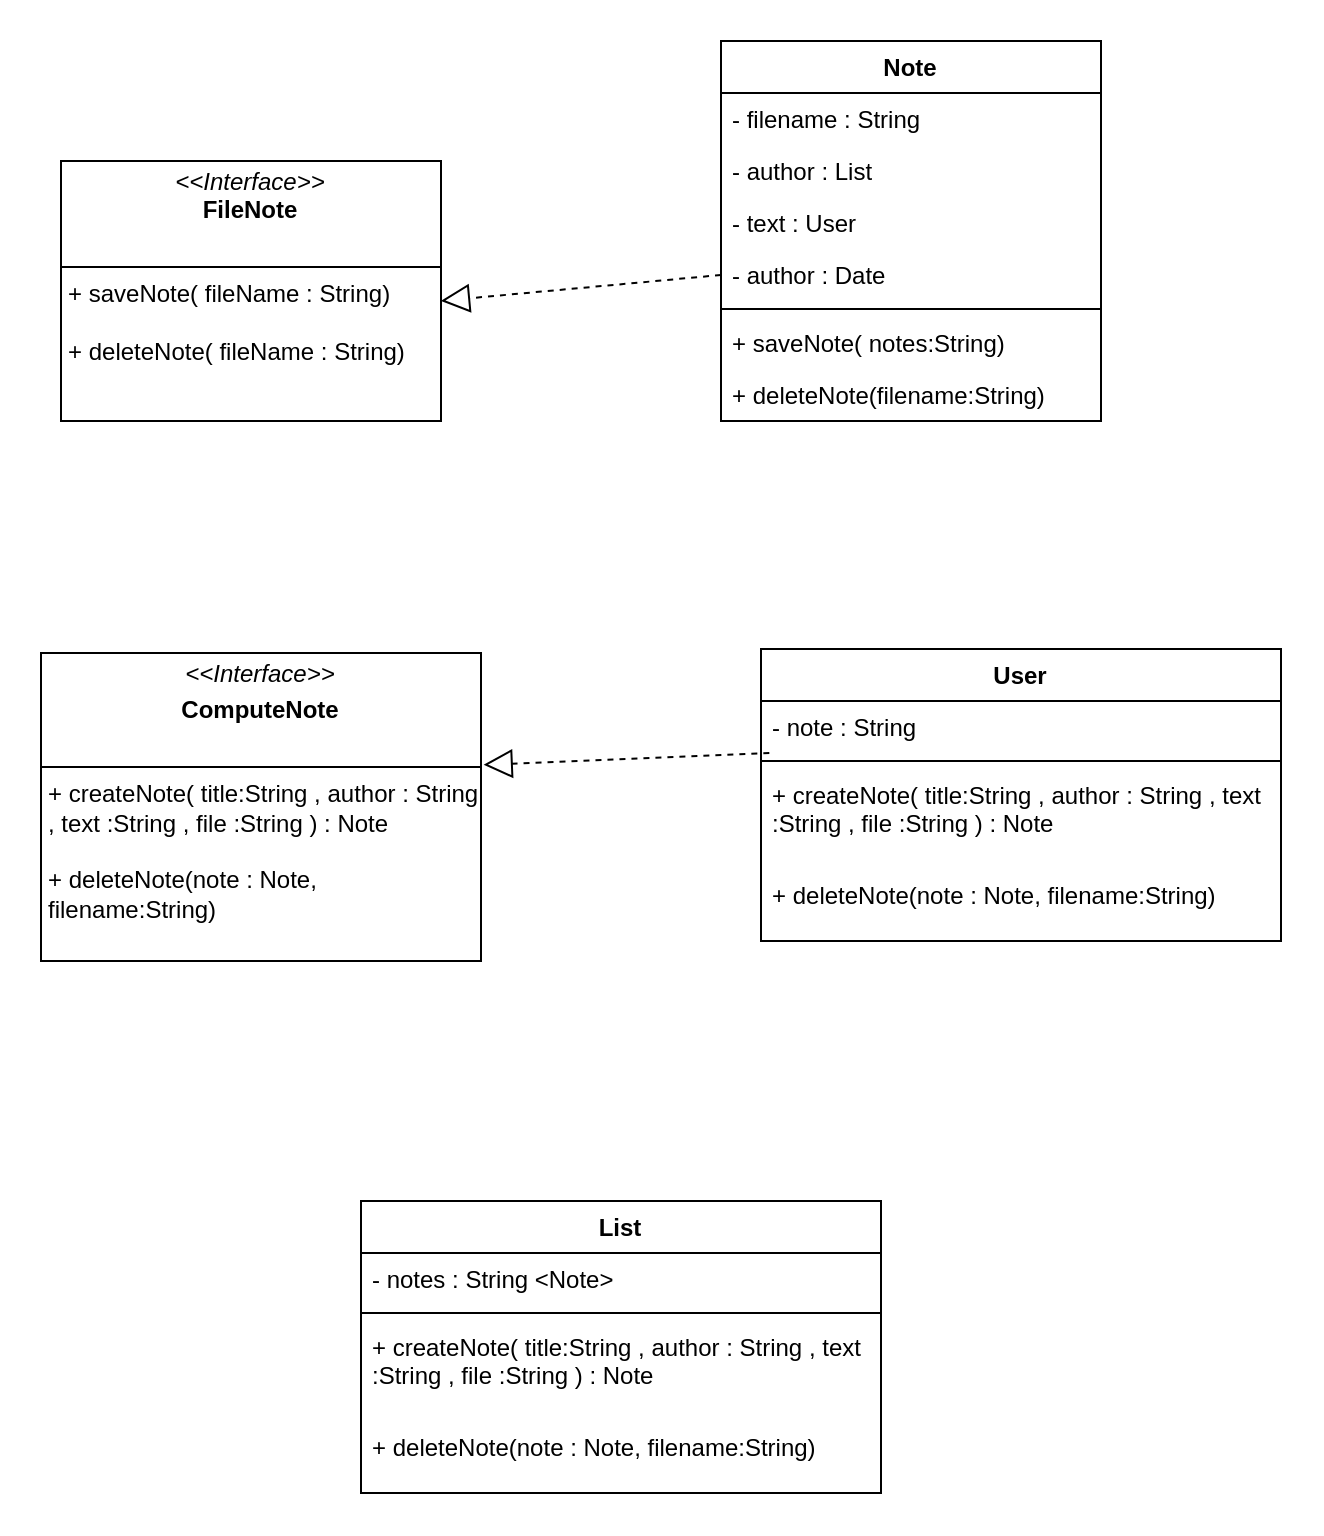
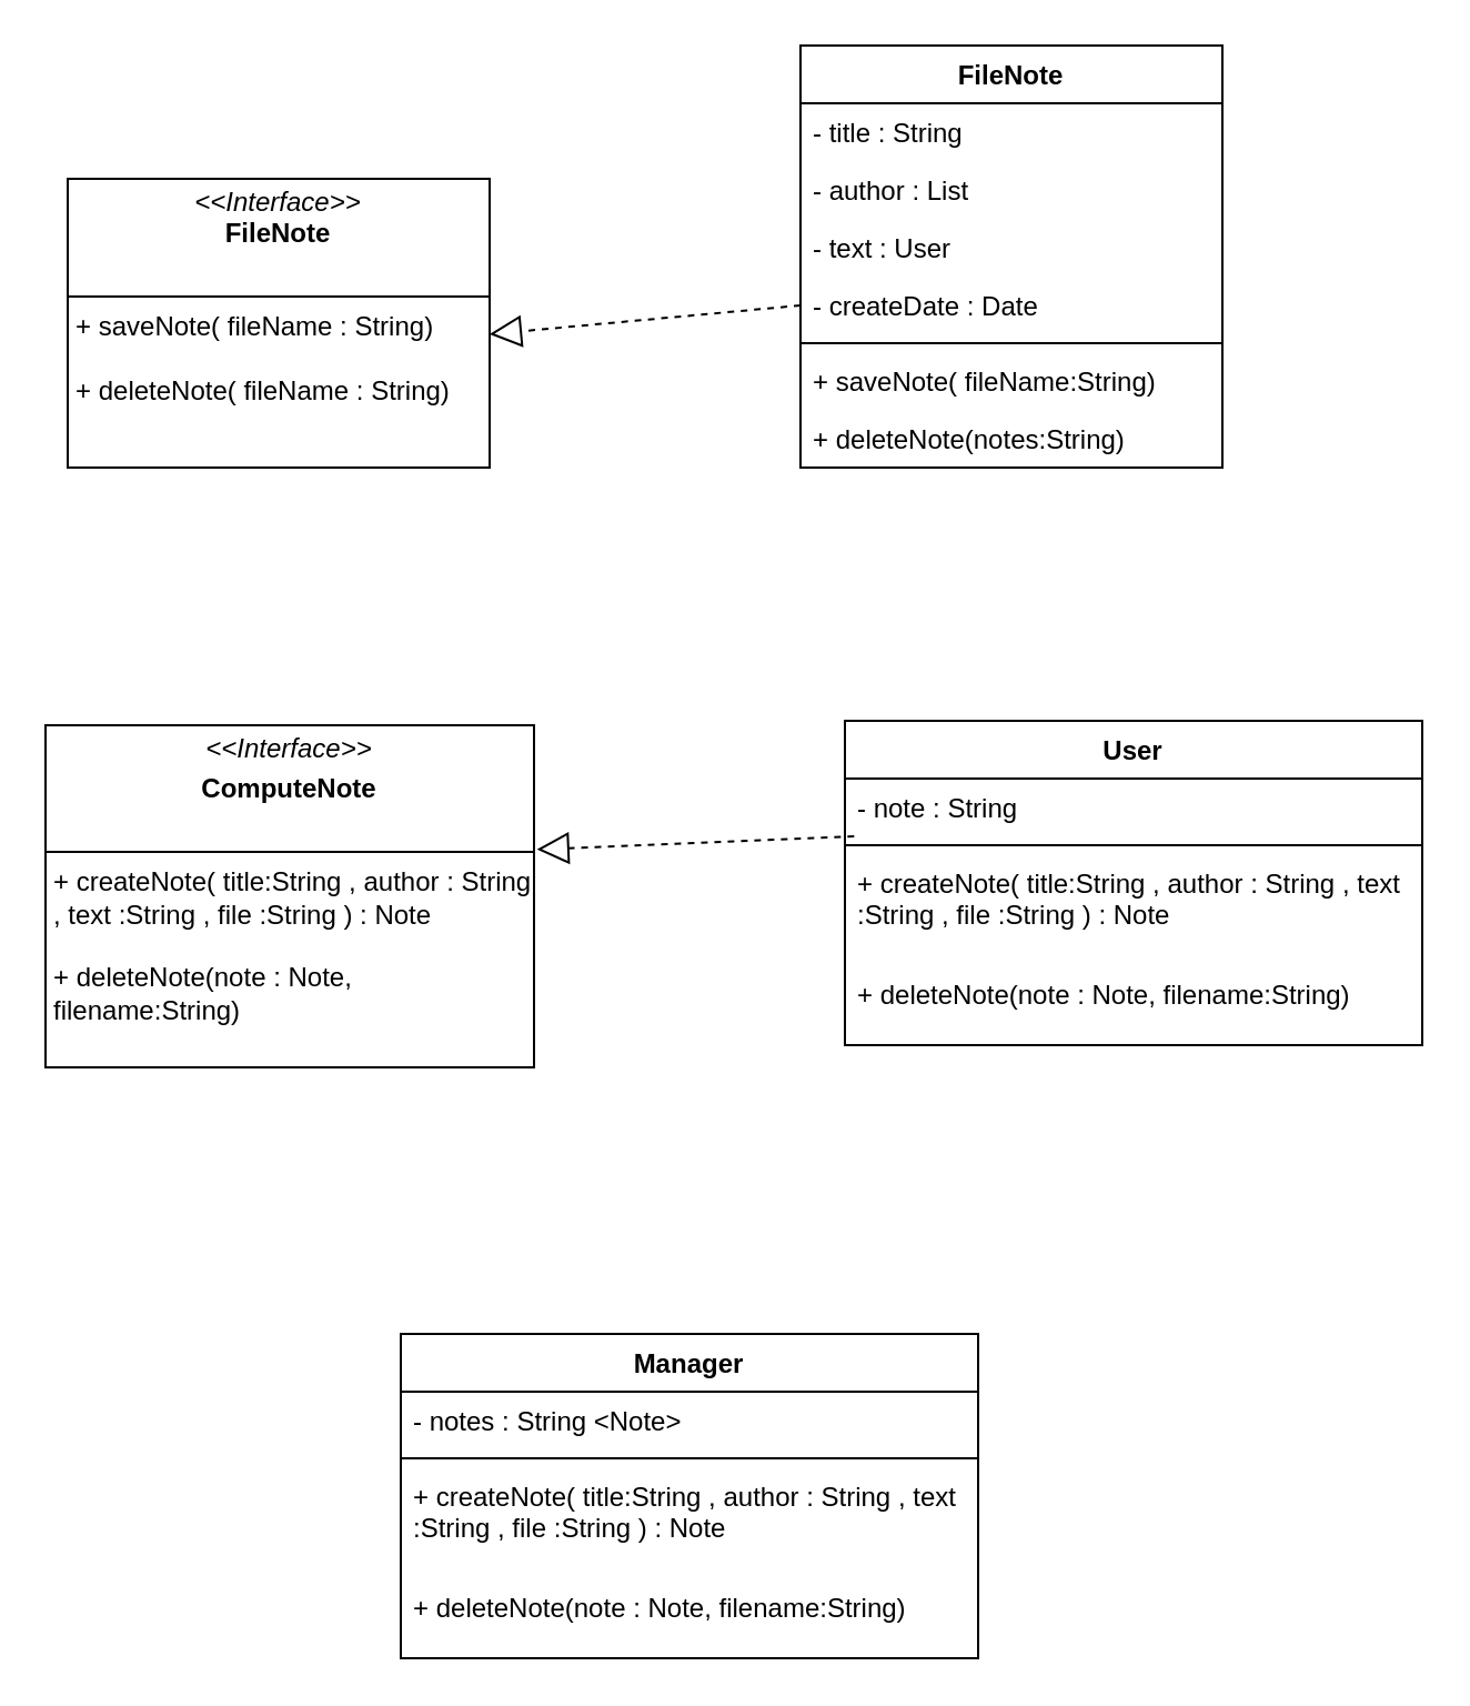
- <mxCell id="2" value="Note" style="swimlane;fontStyle=1;align=center;verticalAlign=top;childLayout=stackLayout;horizontal=1;startSize=26;horizontalStack=0;resizeParent=1;resizeParentMax=0;resizeLast=0;collapsible=1;marginBottom=0;whiteSpace=wrap;html=1;" vertex="1" parent="1"><mxGeometry x="360" y="20" width="190" height="190" as="geometry" /></mxCell>
+ <mxCell id="2" value="FileNote" style="swimlane;fontStyle=1;align=center;verticalAlign=top;childLayout=stackLayout;horizontal=1;startSize=26;horizontalStack=0;resizeParent=1;resizeParentMax=0;resizeLast=0;collapsible=1;marginBottom=0;whiteSpace=wrap;html=1;" vertex="1" parent="1"><mxGeometry x="360" y="20" width="190" height="190" as="geometry" /></mxCell>
- <mxCell id="3" value="&lt;div&gt;- filename : String&lt;/div&gt;" style="text;strokeColor=none;fillColor=none;align=left;verticalAlign=top;spacingLeft=4;spacingRight=4;overflow=hidden;rotatable=0;points=[[0,0.5],[1,0.5]];portConstraint=eastwest;whiteSpace=wrap;html=1;" vertex="1" parent="2"><mxGeometry y="26" width="190" height="26" as="geometry" /></mxCell>
+ <mxCell id="3" value="&lt;div&gt;- title : String&lt;/div&gt;" style="text;strokeColor=none;fillColor=none;align=left;verticalAlign=top;spacingLeft=4;spacingRight=4;overflow=hidden;rotatable=0;points=[[0,0.5],[1,0.5]];portConstraint=eastwest;whiteSpace=wrap;html=1;" vertex="1" parent="2"><mxGeometry y="26" width="190" height="26" as="geometry" /></mxCell>
- <mxCell id="6" value="- author : Date" style="text;strokeColor=none;fillColor=none;align=left;verticalAlign=top;spacingLeft=4;spacingRight=4;overflow=hidden;rotatable=0;points=[[0,0.5],[1,0.5]];portConstraint=eastwest;whiteSpace=wrap;html=1;" vertex="1" parent="2"><mxGeometry y="104" width="190" height="26" as="geometry" /></mxCell>
+ <mxCell id="6" value="- createDate : Date" style="text;strokeColor=none;fillColor=none;align=left;verticalAlign=top;spacingLeft=4;spacingRight=4;overflow=hidden;rotatable=0;points=[[0,0.5],[1,0.5]];portConstraint=eastwest;whiteSpace=wrap;html=1;" vertex="1" parent="2"><mxGeometry y="104" width="190" height="26" as="geometry" /></mxCell>
- <mxCell id="8" value="+ saveNote( notes:String)" style="text;strokeColor=none;fillColor=none;align=left;verticalAlign=top;spacingLeft=4;spacingRight=4;overflow=hidden;rotatable=0;points=[[0,0.5],[1,0.5]];portConstraint=eastwest;whiteSpace=wrap;html=1;" vertex="1" parent="2"><mxGeometry y="138" width="190" height="26" as="geometry" /></mxCell>
+ <mxCell id="8" value="+ saveNote( fileName:String)" style="text;strokeColor=none;fillColor=none;align=left;verticalAlign=top;spacingLeft=4;spacingRight=4;overflow=hidden;rotatable=0;points=[[0,0.5],[1,0.5]];portConstraint=eastwest;whiteSpace=wrap;html=1;" vertex="1" parent="2"><mxGeometry y="138" width="190" height="26" as="geometry" /></mxCell>
- <mxCell id="9" value="+ deleteNote(filename:String)" style="text;strokeColor=none;fillColor=none;align=left;verticalAlign=top;spacingLeft=4;spacingRight=4;overflow=hidden;rotatable=0;points=[[0,0.5],[1,0.5]];portConstraint=eastwest;whiteSpace=wrap;html=1;" vertex="1" parent="2"><mxGeometry y="164" width="190" height="26" as="geometry" /></mxCell>
+ <mxCell id="9" value="+ deleteNote(notes:String)" style="text;strokeColor=none;fillColor=none;align=left;verticalAlign=top;spacingLeft=4;spacingRight=4;overflow=hidden;rotatable=0;points=[[0,0.5],[1,0.5]];portConstraint=eastwest;whiteSpace=wrap;html=1;" vertex="1" parent="2"><mxGeometry y="164" width="190" height="26" as="geometry" /></mxCell>
- <mxCell id="19" value="List" style="swimlane;fontStyle=1;align=center;verticalAlign=top;childLayout=stackLayout;horizontal=1;startSize=26;horizontalStack=0;resizeParent=1;resizeParentMax=0;resizeLast=0;collapsible=1;marginBottom=0;whiteSpace=wrap;html=1;" vertex="1" parent="1"><mxGeometry x="180" y="600" width="260" height="146" as="geometry" /></mxCell>
+ <mxCell id="19" value="Manager" style="swimlane;fontStyle=1;align=center;verticalAlign=top;childLayout=stackLayout;horizontal=1;startSize=26;horizontalStack=0;resizeParent=1;resizeParentMax=0;resizeLast=0;collapsible=1;marginBottom=0;whiteSpace=wrap;html=1;" vertex="1" parent="1"><mxGeometry x="180" y="600" width="260" height="146" as="geometry" /></mxCell>
